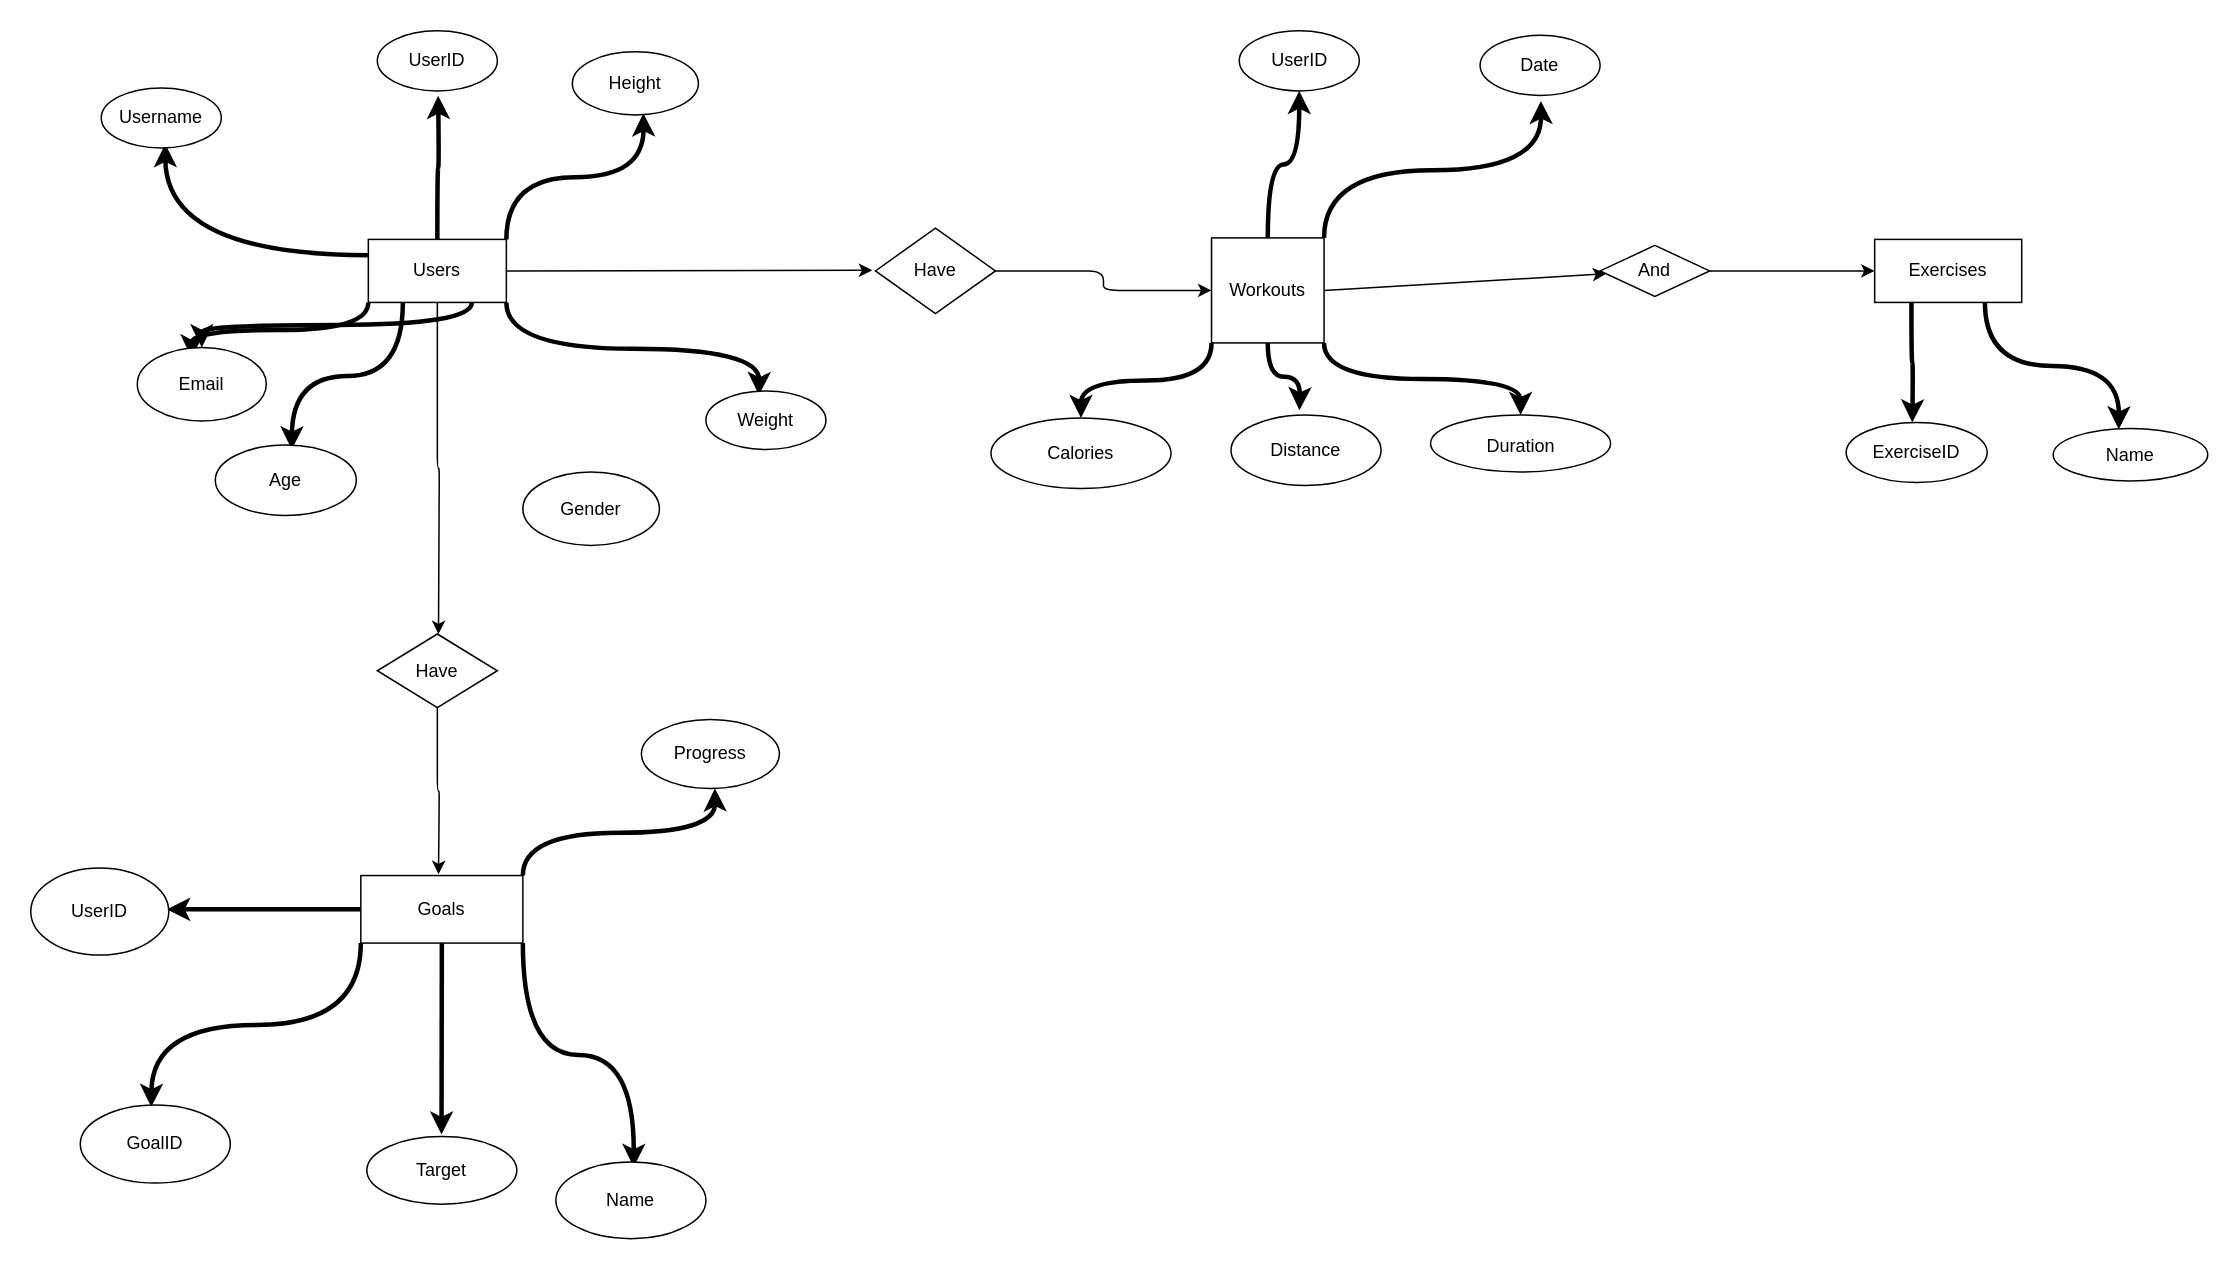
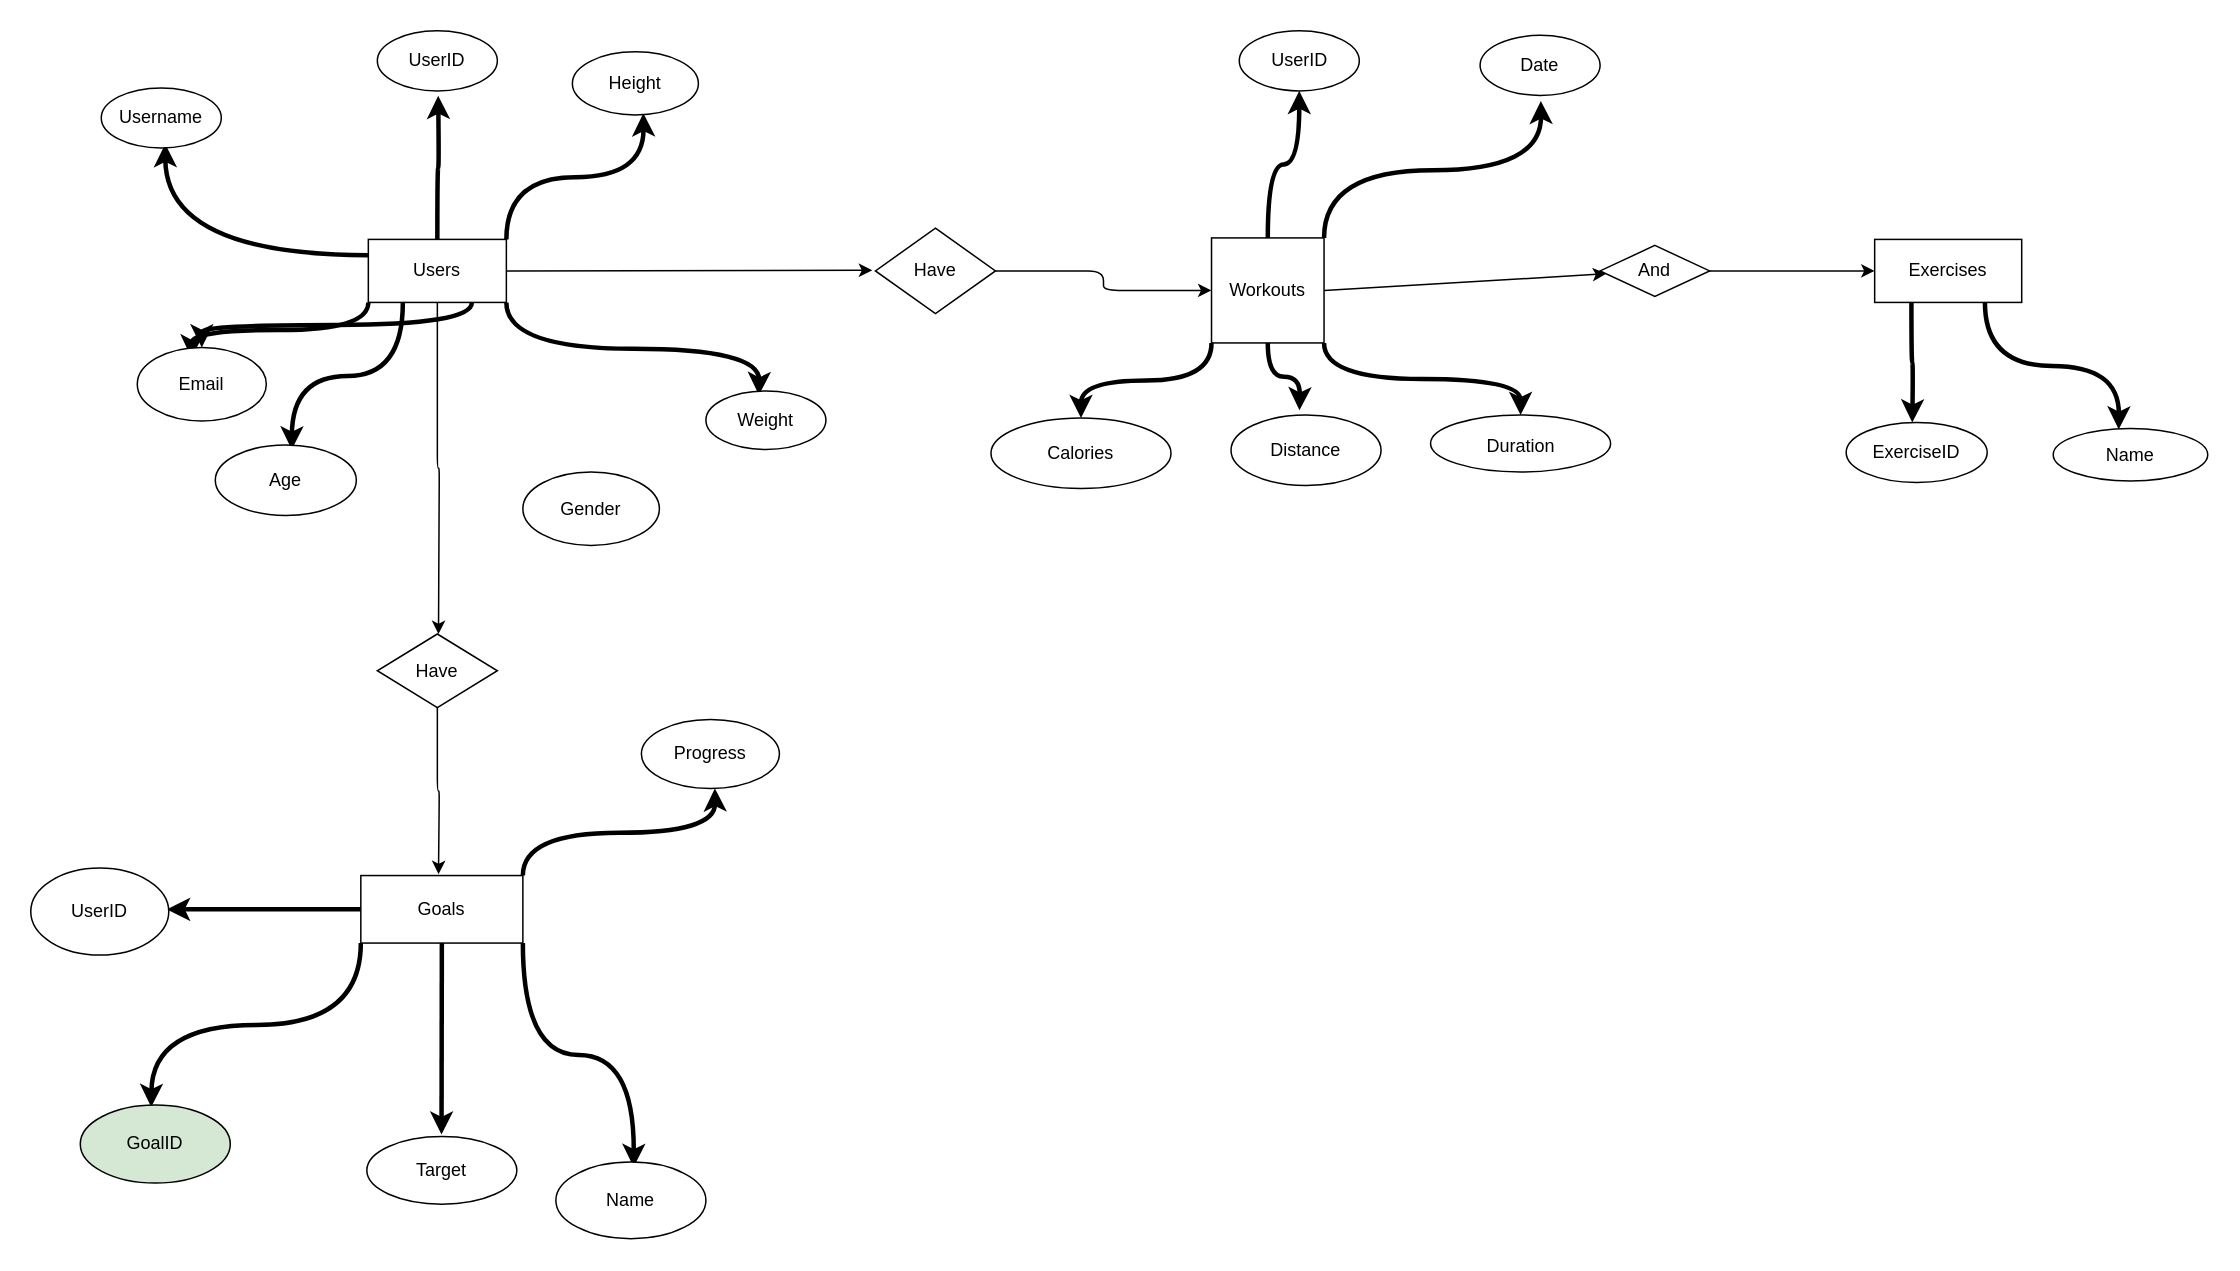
- <mxCell id="49" value="GoalID" style="ellipse;whiteSpace=wrap;html=1;strokeColor=default;" parent="1" vertex="1"><mxGeometry x="53" y="736" width="100" height="52" as="geometry" /></mxCell>
+ <mxCell id="49" value="GoalID" style="ellipse;whiteSpace=wrap;html=1;strokeColor=default;fillColor=#d5e8d4;" parent="1" vertex="1"><mxGeometry x="53" y="736" width="100" height="52" as="geometry" /></mxCell>
